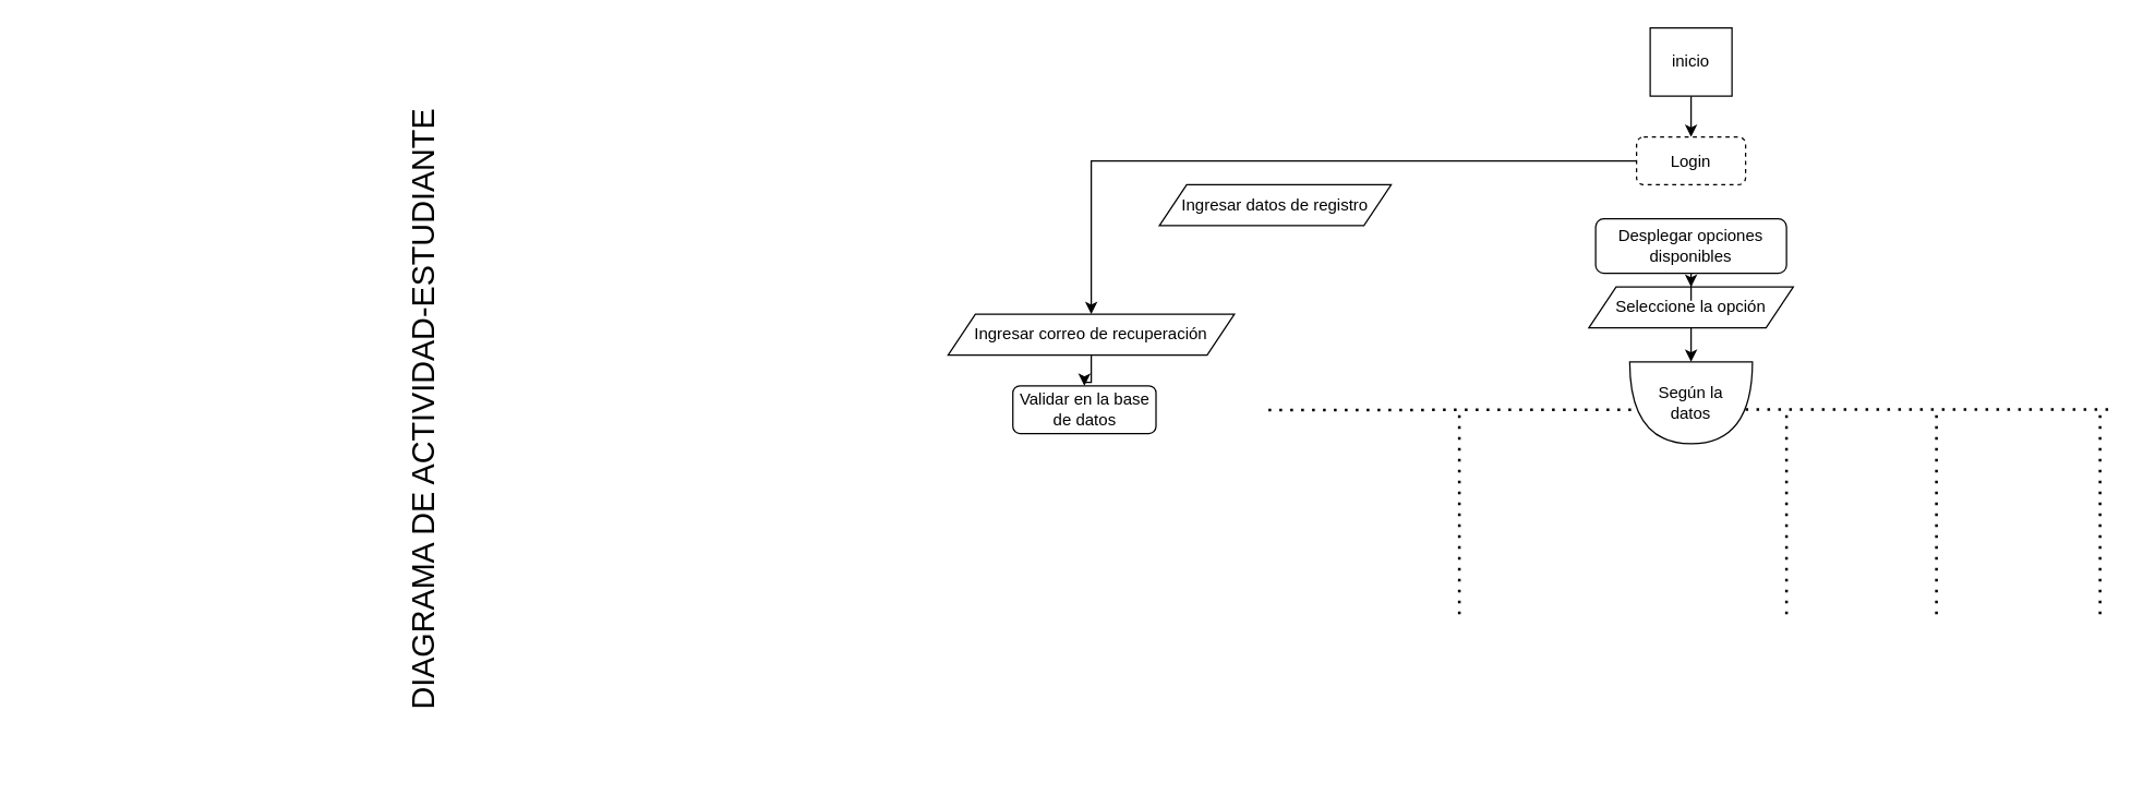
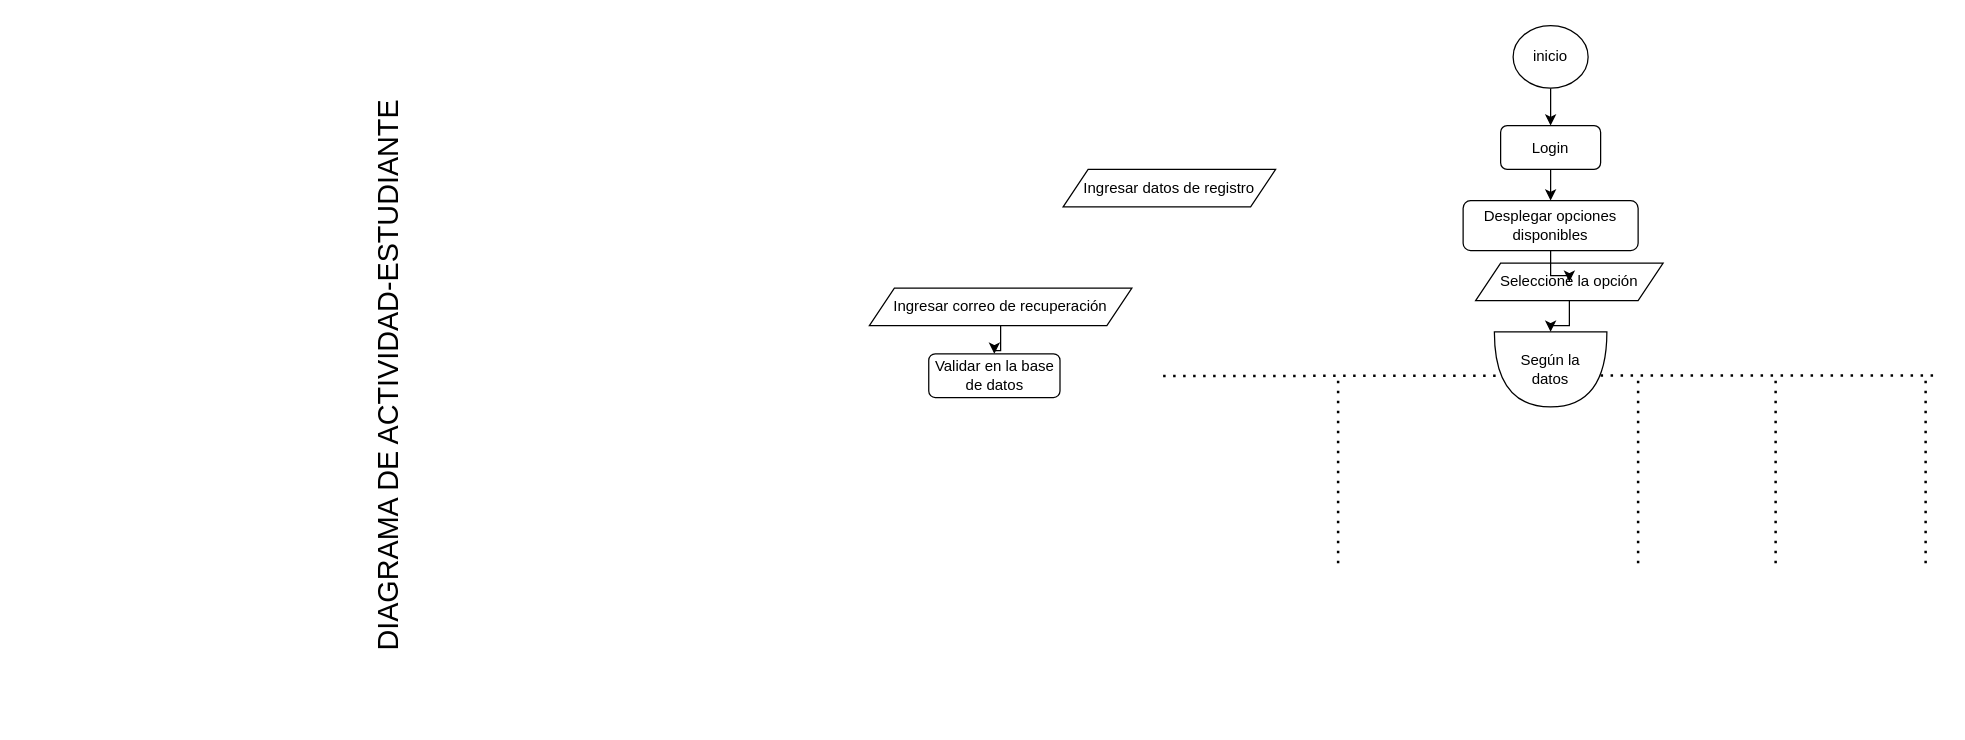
- <mxCell id="3" value="inicio" style="whiteSpace=wrap;html=1;rounded=0;" parent="1" vertex="1"><mxGeometry x="1210" y="20" width="60" height="50" as="geometry" /></mxCell>
+ <mxCell id="3" value="inicio" style="ellipse;whiteSpace=wrap;html=1;" parent="1" vertex="1"><mxGeometry x="1210" y="20" width="60" height="50" as="geometry" /></mxCell>
- <mxCell id="5" value="" style="edgeStyle=orthogonalEdgeStyle;rounded=0;orthogonalLoop=1;jettySize=auto;html=1;" parent="1" source="6" target="16" edge="1"><mxGeometry relative="1" as="geometry"><mxPoint x="1240" y="160" as="targetPoint" /></mxGeometry></mxCell>
+ <mxCell id="5" value="" style="edgeStyle=orthogonalEdgeStyle;rounded=0;orthogonalLoop=1;jettySize=auto;html=1;" parent="1" source="6" target="11" edge="1"><mxGeometry relative="1" as="geometry"><mxPoint x="1240" y="160" as="targetPoint" /></mxGeometry></mxCell>
- <mxCell id="6" value="Login" style="rounded=1;whiteSpace=wrap;html=1;dashed=1;" parent="1" vertex="1"><mxGeometry x="1200" y="100" width="80" height="35" as="geometry" /></mxCell>
+ <mxCell id="6" value="Login" style="rounded=1;whiteSpace=wrap;html=1;" parent="1" vertex="1"><mxGeometry x="1200" y="100" width="80" height="35" as="geometry" /></mxCell>
- <mxCell id="8" value="Seleccione la opción" style="shape=parallelogram;perimeter=parallelogramPerimeter;whiteSpace=wrap;html=1;fixedSize=1;" parent="1" vertex="1"><mxGeometry x="1165" y="210" width="150" height="30" as="geometry" /></mxCell>
+ <mxCell id="8" value="Seleccione la opción" style="shape=parallelogram;perimeter=parallelogramPerimeter;whiteSpace=wrap;html=1;fixedSize=1;" parent="1" vertex="1"><mxGeometry x="1180" y="210" width="150" height="30" as="geometry" /></mxCell>
